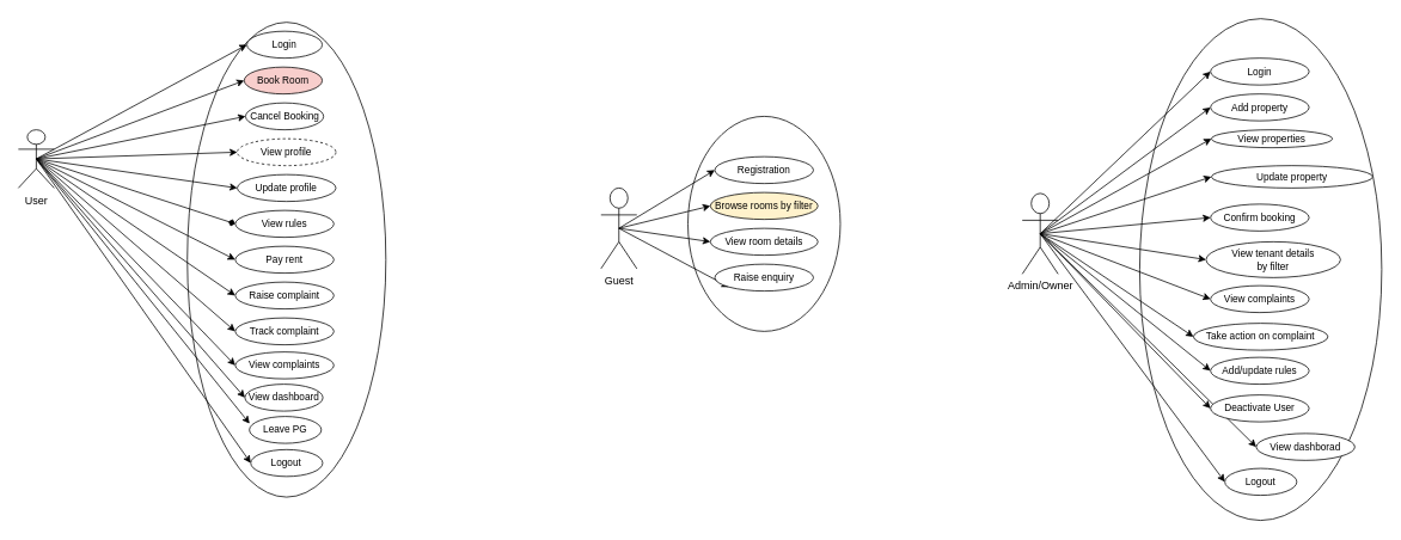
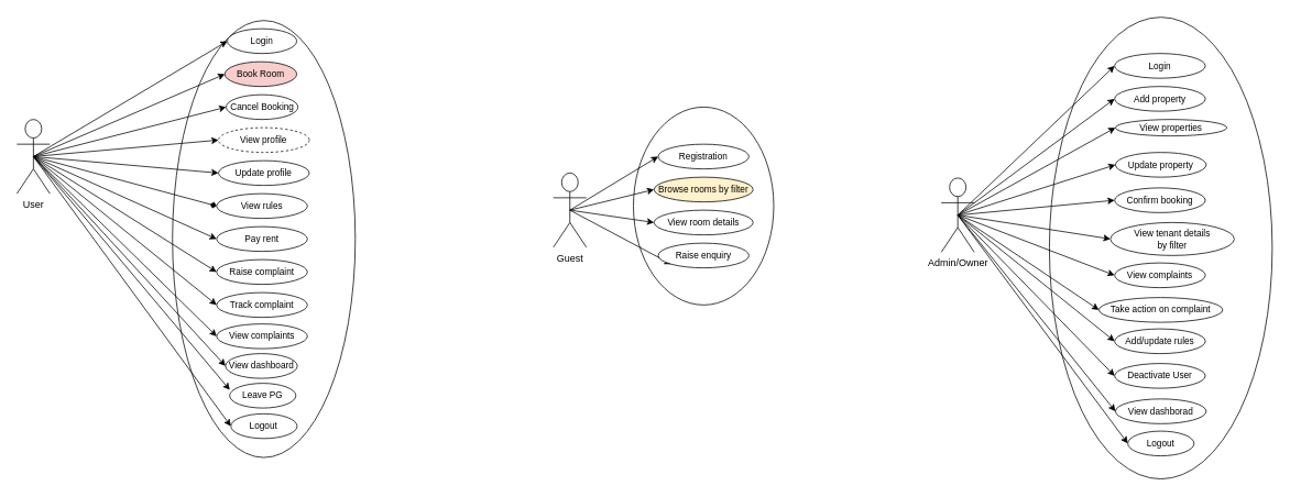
- <mxCell id="17" value="User" style="shape=umlActor;verticalLabelPosition=bottom;verticalAlign=top;html=1;outlineConnect=0;" vertex="1" parent="1"><mxGeometry x="20" y="144" width="40" height="65" as="geometry" /></mxCell>
+ <mxCell id="17" value="User" style="shape=umlActor;verticalLabelPosition=bottom;verticalAlign=top;html=1;outlineConnect=0;" vertex="1" parent="1"><mxGeometry x="20" y="144" width="40" height="90" as="geometry" /></mxCell>
- <mxCell id="52" value="&lt;font style=&quot;font-size: 11px;&quot;&gt;Update property&lt;/font&gt;" style="ellipse;whiteSpace=wrap;html=1;" vertex="1" parent="1"><mxGeometry x="1351" y="184" width="180" height="25" as="geometry" /></mxCell>
+ <mxCell id="52" value="&lt;font style=&quot;font-size: 11px;&quot;&gt;Update property&lt;/font&gt;" style="ellipse;whiteSpace=wrap;html=1;" vertex="1" parent="1"><mxGeometry x="1351" y="184" width="110" height="30" as="geometry" /></mxCell>
- <mxCell id="59" value="&lt;font style=&quot;font-size: 11px;&quot;&gt;View dashborad&lt;/font&gt;" style="ellipse;whiteSpace=wrap;html=1;" vertex="1" parent="1"><mxGeometry x="1401" y="483" width="110" height="30" as="geometry" /></mxCell>
+ <mxCell id="59" value="&lt;font style=&quot;font-size: 11px;&quot;&gt;View dashborad&lt;/font&gt;" style="ellipse;whiteSpace=wrap;html=1;" vertex="1" parent="1"><mxGeometry x="1351" y="483" width="110" height="30" as="geometry" /></mxCell>
